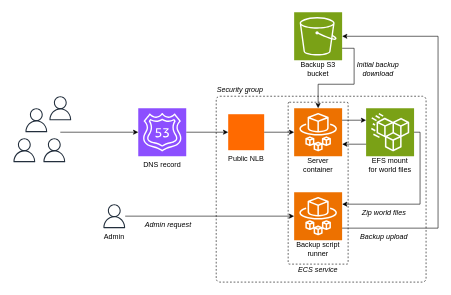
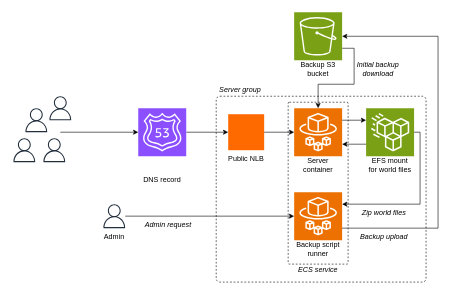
- <mxCell id="26" value="Security group" style="text;html=1;whiteSpace=wrap;strokeColor=none;fillColor=none;align=center;verticalAlign=middle;rounded=0;fontStyle=2" vertex="1" parent="1"><mxGeometry x="350" y="140" width="100" height="20" as="geometry" /></mxCell>
+ <mxCell id="26" value="Server group" style="text;html=1;whiteSpace=wrap;strokeColor=none;fillColor=none;align=center;verticalAlign=middle;rounded=0;fontStyle=2" vertex="1" parent="1"><mxGeometry x="350" y="140" width="100" height="20" as="geometry" /></mxCell>
- <mxCell id="23" value="&lt;div&gt;&lt;span&gt;DNS&amp;nbsp;record&lt;/span&gt;&lt;/div&gt;" style="text;html=1;whiteSpace=wrap;strokeColor=none;fillColor=none;align=center;verticalAlign=middle;rounded=0;fontStyle=0" vertex="1" parent="1"><mxGeometry x="230" y="260" width="80" height="30" as="geometry" /></mxCell>
+ <mxCell id="23" value="&lt;div&gt;&lt;span&gt;DNS&amp;nbsp;record&lt;/span&gt;&lt;/div&gt;" style="text;html=1;whiteSpace=wrap;strokeColor=none;fillColor=none;align=center;verticalAlign=middle;rounded=0;fontStyle=0" vertex="1" parent="1"><mxGeometry x="230" y="285" width="80" height="30" as="geometry" /></mxCell>
